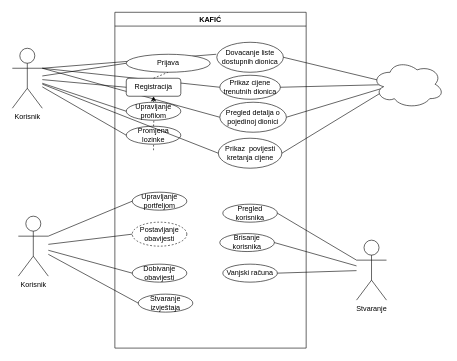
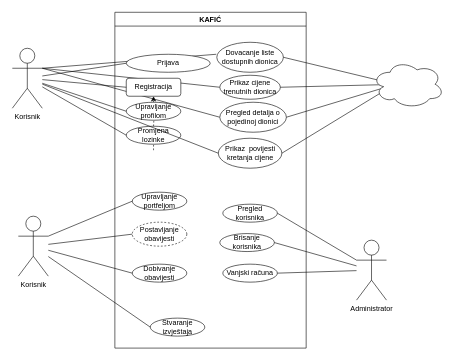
- <mxCell id="17" value="" style="endArrow=none;dashed=1;html=1;rounded=0;entryX=0.5;entryY=1;entryDx=0;entryDy=0;exitX=0.5;exitY=0;exitDx=0;exitDy=0;" edge="1" parent="9" source="10" target="20"><mxGeometry width="50" height="50" relative="1" as="geometry"><mxPoint x="19" y="190" as="sourcePoint" /><mxPoint x="69" y="140" as="targetPoint" /></mxGeometry></mxCell>
- <mxCell id="27" value="Stvaranje izvještaja" style="ellipse;whiteSpace=wrap;html=1;align=center;" vertex="1" parent="9"><mxGeometry x="39" y="470" width="91" height="30" as="geometry" /></mxCell>
+ <mxCell id="27" value="Stvaranje izvještaja" style="ellipse;whiteSpace=wrap;html=1;align=center;" vertex="1" parent="9"><mxGeometry x="59" y="510" width="91" height="30" as="geometry" /></mxCell>
- <mxCell id="29" value="Stvaranje" style="shape=umlActor;verticalLabelPosition=bottom;verticalAlign=top;html=1;outlineConnect=0;" vertex="1" parent="1"><mxGeometry x="594" y="400" width="50" height="100" as="geometry" /></mxCell>
+ <mxCell id="29" value="Administrator" style="shape=umlActor;verticalLabelPosition=bottom;verticalAlign=top;html=1;outlineConnect=0;" vertex="1" parent="1"><mxGeometry x="594" y="400" width="50" height="100" as="geometry" /></mxCell>
